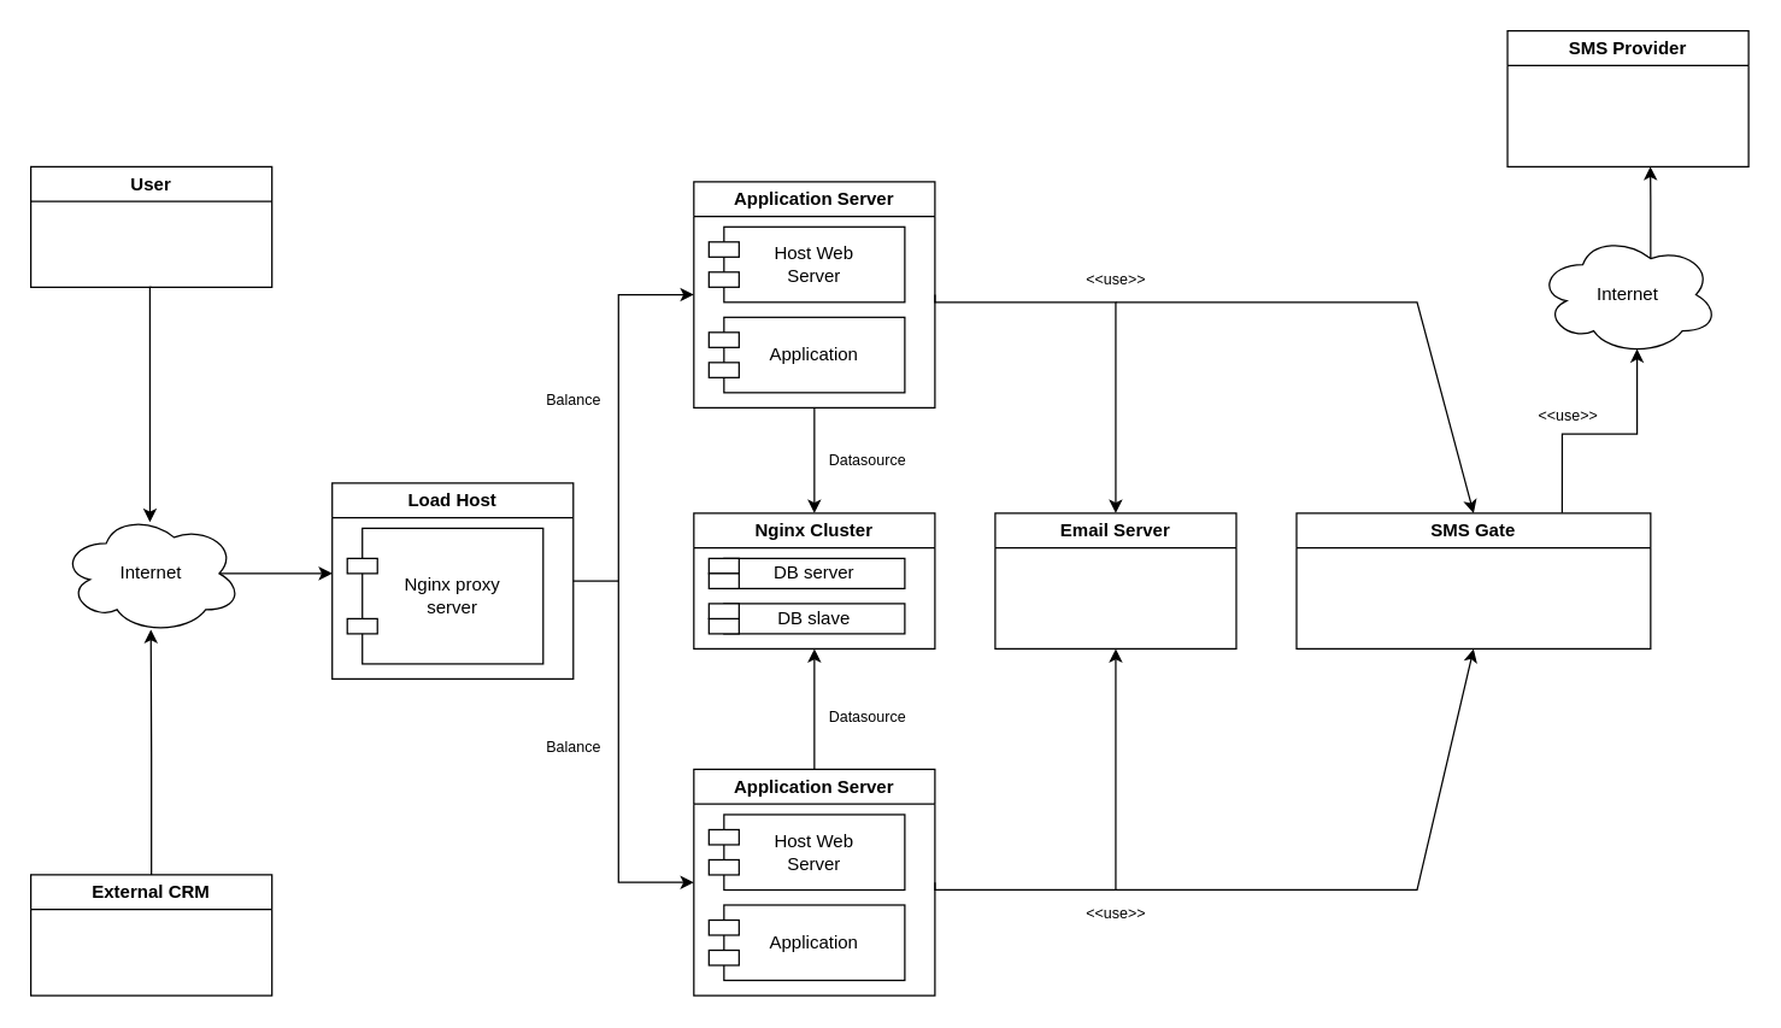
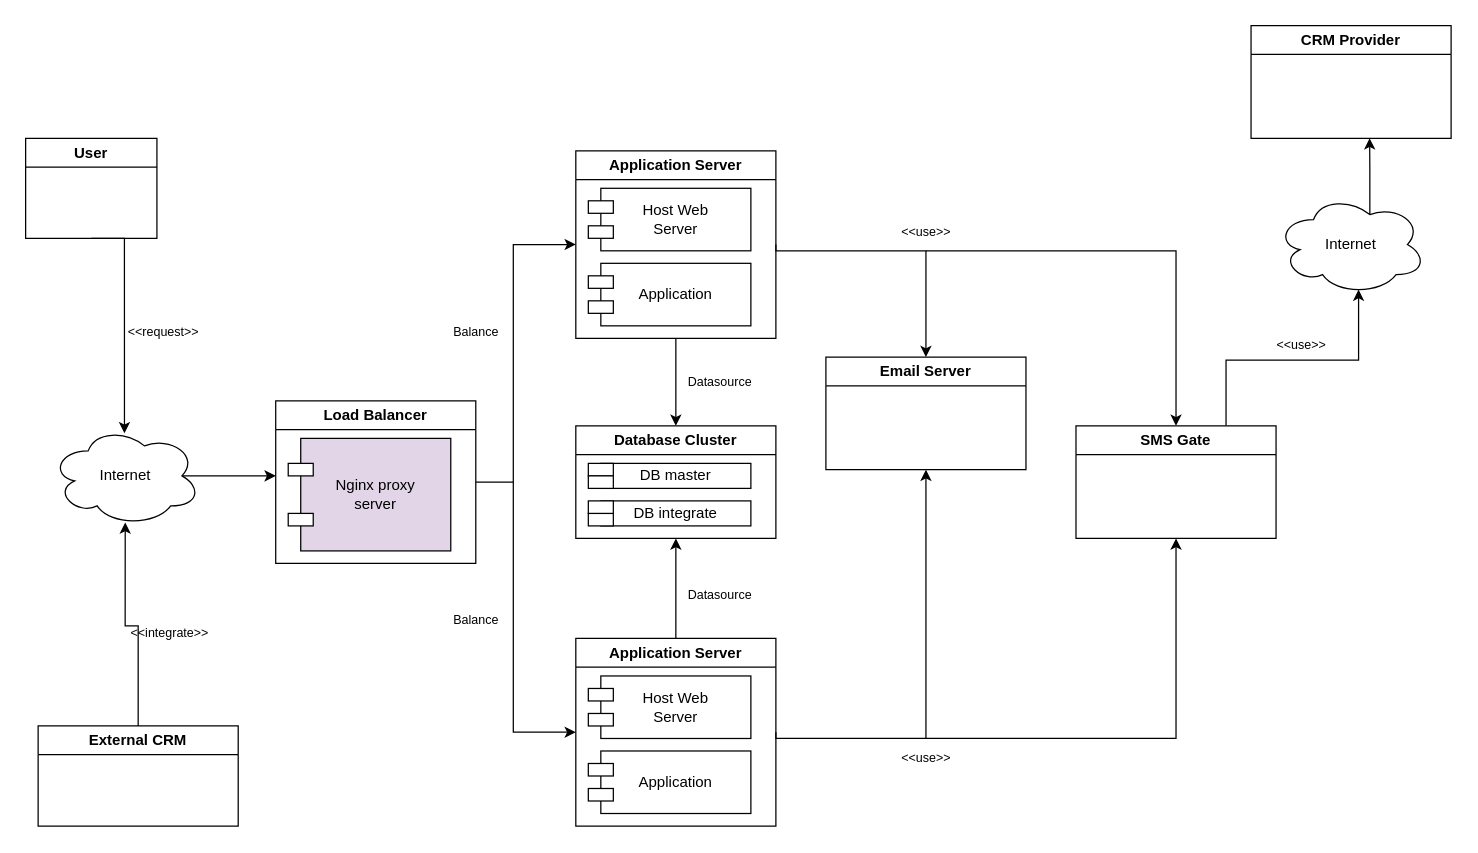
- <mxCell id="56" value="SMS Provider" style="swimlane;whiteSpace=wrap;html=1;" vertex="1" parent="1"><mxGeometry x="1000" y="20" width="160" height="90" as="geometry" /></mxCell>
+ <mxCell id="56" value="CRM Provider" style="swimlane;whiteSpace=wrap;html=1;" vertex="1" parent="1"><mxGeometry x="1000" y="20" width="160" height="90" as="geometry" /></mxCell>
- <mxCell id="27" value="User" style="swimlane;whiteSpace=wrap;html=1;" parent="1" vertex="1"><mxGeometry x="20" y="110" width="160" height="80" as="geometry" /></mxCell>
+ <mxCell id="27" value="User" style="swimlane;whiteSpace=wrap;html=1;" parent="1" vertex="1"><mxGeometry x="20" y="110" width="105" height="80" as="geometry" /></mxCell>
+ <mxCell id="22" value="&lt;font style=&quot;font-size: 10px;&quot;&gt;&amp;lt;&amp;lt;request&amp;gt;&amp;gt;&lt;/font&gt;" style="text;html=1;align=center;verticalAlign=middle;resizable=0;points=[];autosize=1;strokeColor=none;fillColor=none;" parent="1" vertex="1"><mxGeometry x="90" y="250" width="80" height="30" as="geometry" /></mxCell>
- <mxCell id="2" value="Load Host" style="swimlane;whiteSpace=wrap;html=1;" parent="1" vertex="1"><mxGeometry x="220" y="320" width="160" height="130" as="geometry" /></mxCell>
+ <mxCell id="2" value="Load Balancer" style="swimlane;whiteSpace=wrap;html=1;" parent="1" vertex="1"><mxGeometry x="220" y="320" width="160" height="130" as="geometry" /></mxCell>
- <mxCell id="15" value="Nginx Cluster" style="swimlane;whiteSpace=wrap;html=1;" parent="1" vertex="1"><mxGeometry x="460" y="340" width="160" height="90" as="geometry" /></mxCell>
+ <mxCell id="15" value="Database Cluster" style="swimlane;whiteSpace=wrap;html=1;" parent="1" vertex="1"><mxGeometry x="460" y="340" width="160" height="90" as="geometry" /></mxCell>
- <mxCell id="16" value="DB server" style="rounded=0;whiteSpace=wrap;html=1;" parent="15" vertex="1"><mxGeometry x="20" y="30" width="120" height="20" as="geometry" /></mxCell>
+ <mxCell id="16" value="DB master" style="rounded=0;whiteSpace=wrap;html=1;" parent="15" vertex="1"><mxGeometry x="20" y="30" width="120" height="20" as="geometry" /></mxCell>
- <mxCell id="47" value="Email Server" style="swimlane;whiteSpace=wrap;html=1;" vertex="1" parent="1"><mxGeometry x="660" y="340" width="160" height="90" as="geometry" /></mxCell>
+ <mxCell id="47" value="Email Server" style="swimlane;whiteSpace=wrap;html=1;" vertex="1" parent="1"><mxGeometry x="660" y="285" width="160" height="90" as="geometry" /></mxCell>
- <mxCell id="50" value="SMS Gate" style="swimlane;whiteSpace=wrap;html=1;" vertex="1" parent="1"><mxGeometry x="860" y="340" width="235" height="90" as="geometry" /></mxCell>
+ <mxCell id="50" value="SMS Gate" style="swimlane;whiteSpace=wrap;html=1;" vertex="1" parent="1"><mxGeometry x="860" y="340" width="160" height="90" as="geometry" /></mxCell>
- <mxCell id="3" value="Nginx proxy&lt;br&gt;server" style="rounded=0;whiteSpace=wrap;html=1;" parent="2" vertex="1"><mxGeometry x="20" y="30" width="120" height="90" as="geometry" /></mxCell>
+ <mxCell id="3" value="Nginx proxy&lt;br&gt;server" style="rounded=0;whiteSpace=wrap;html=1;fillColor=#e1d5e7;" parent="2" vertex="1"><mxGeometry x="20" y="30" width="120" height="90" as="geometry" /></mxCell>
- <mxCell id="19" value="DB slave" style="rounded=0;whiteSpace=wrap;html=1;" parent="15" vertex="1"><mxGeometry x="20" y="60" width="120" height="20" as="geometry" /></mxCell>
+ <mxCell id="19" value="DB integrate" style="rounded=0;whiteSpace=wrap;html=1;" parent="15" vertex="1"><mxGeometry x="20" y="60" width="120" height="20" as="geometry" /></mxCell>
+ <mxCell id="23" value="&lt;font style=&quot;font-size: 10px;&quot;&gt;&amp;lt;&amp;lt;integrate&amp;gt;&amp;gt;&lt;/font&gt;" style="text;html=1;align=center;verticalAlign=middle;resizable=0;points=[];autosize=1;strokeColor=none;fillColor=none;" parent="1" vertex="1"><mxGeometry x="90" y="490" width="90" height="30" as="geometry" /></mxCell>
- <mxCell id="33" value="External CRM" style="swimlane;whiteSpace=wrap;html=1;" vertex="1" parent="1"><mxGeometry x="20" y="580" width="160" height="80" as="geometry" /></mxCell>
+ <mxCell id="33" value="External CRM" style="swimlane;whiteSpace=wrap;html=1;" vertex="1" parent="1"><mxGeometry x="30" y="580" width="160" height="80" as="geometry" /></mxCell>
